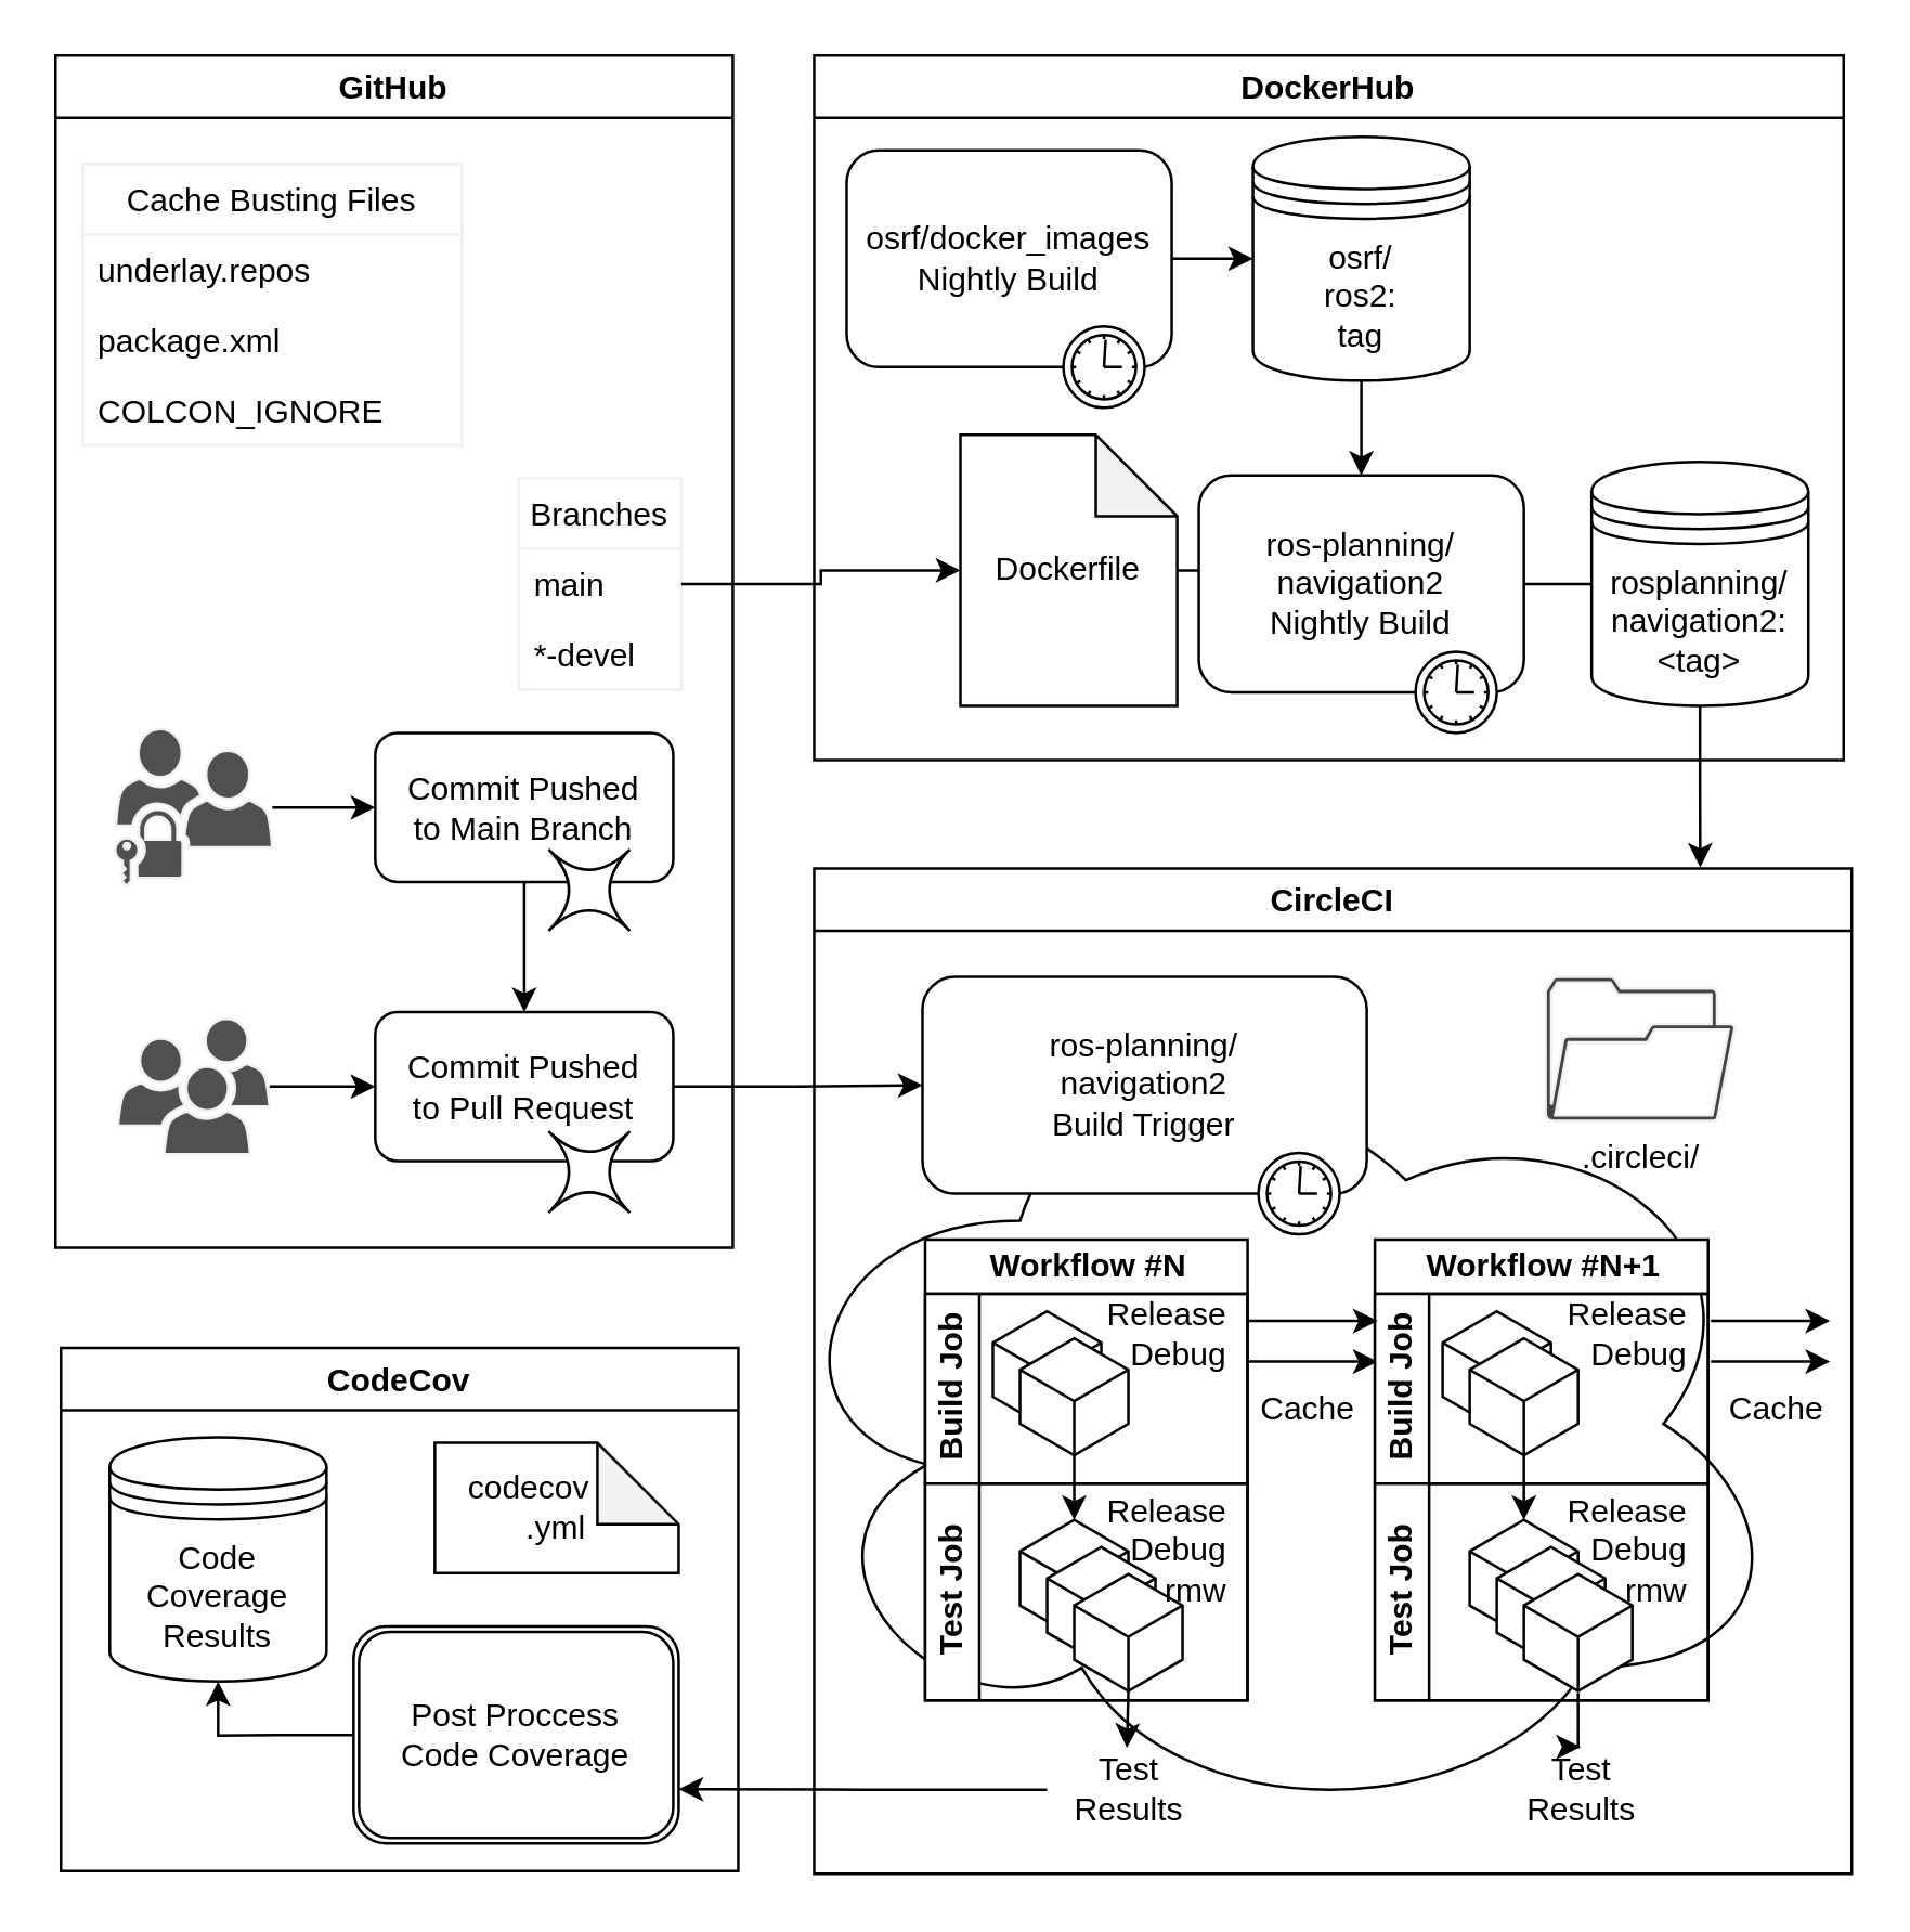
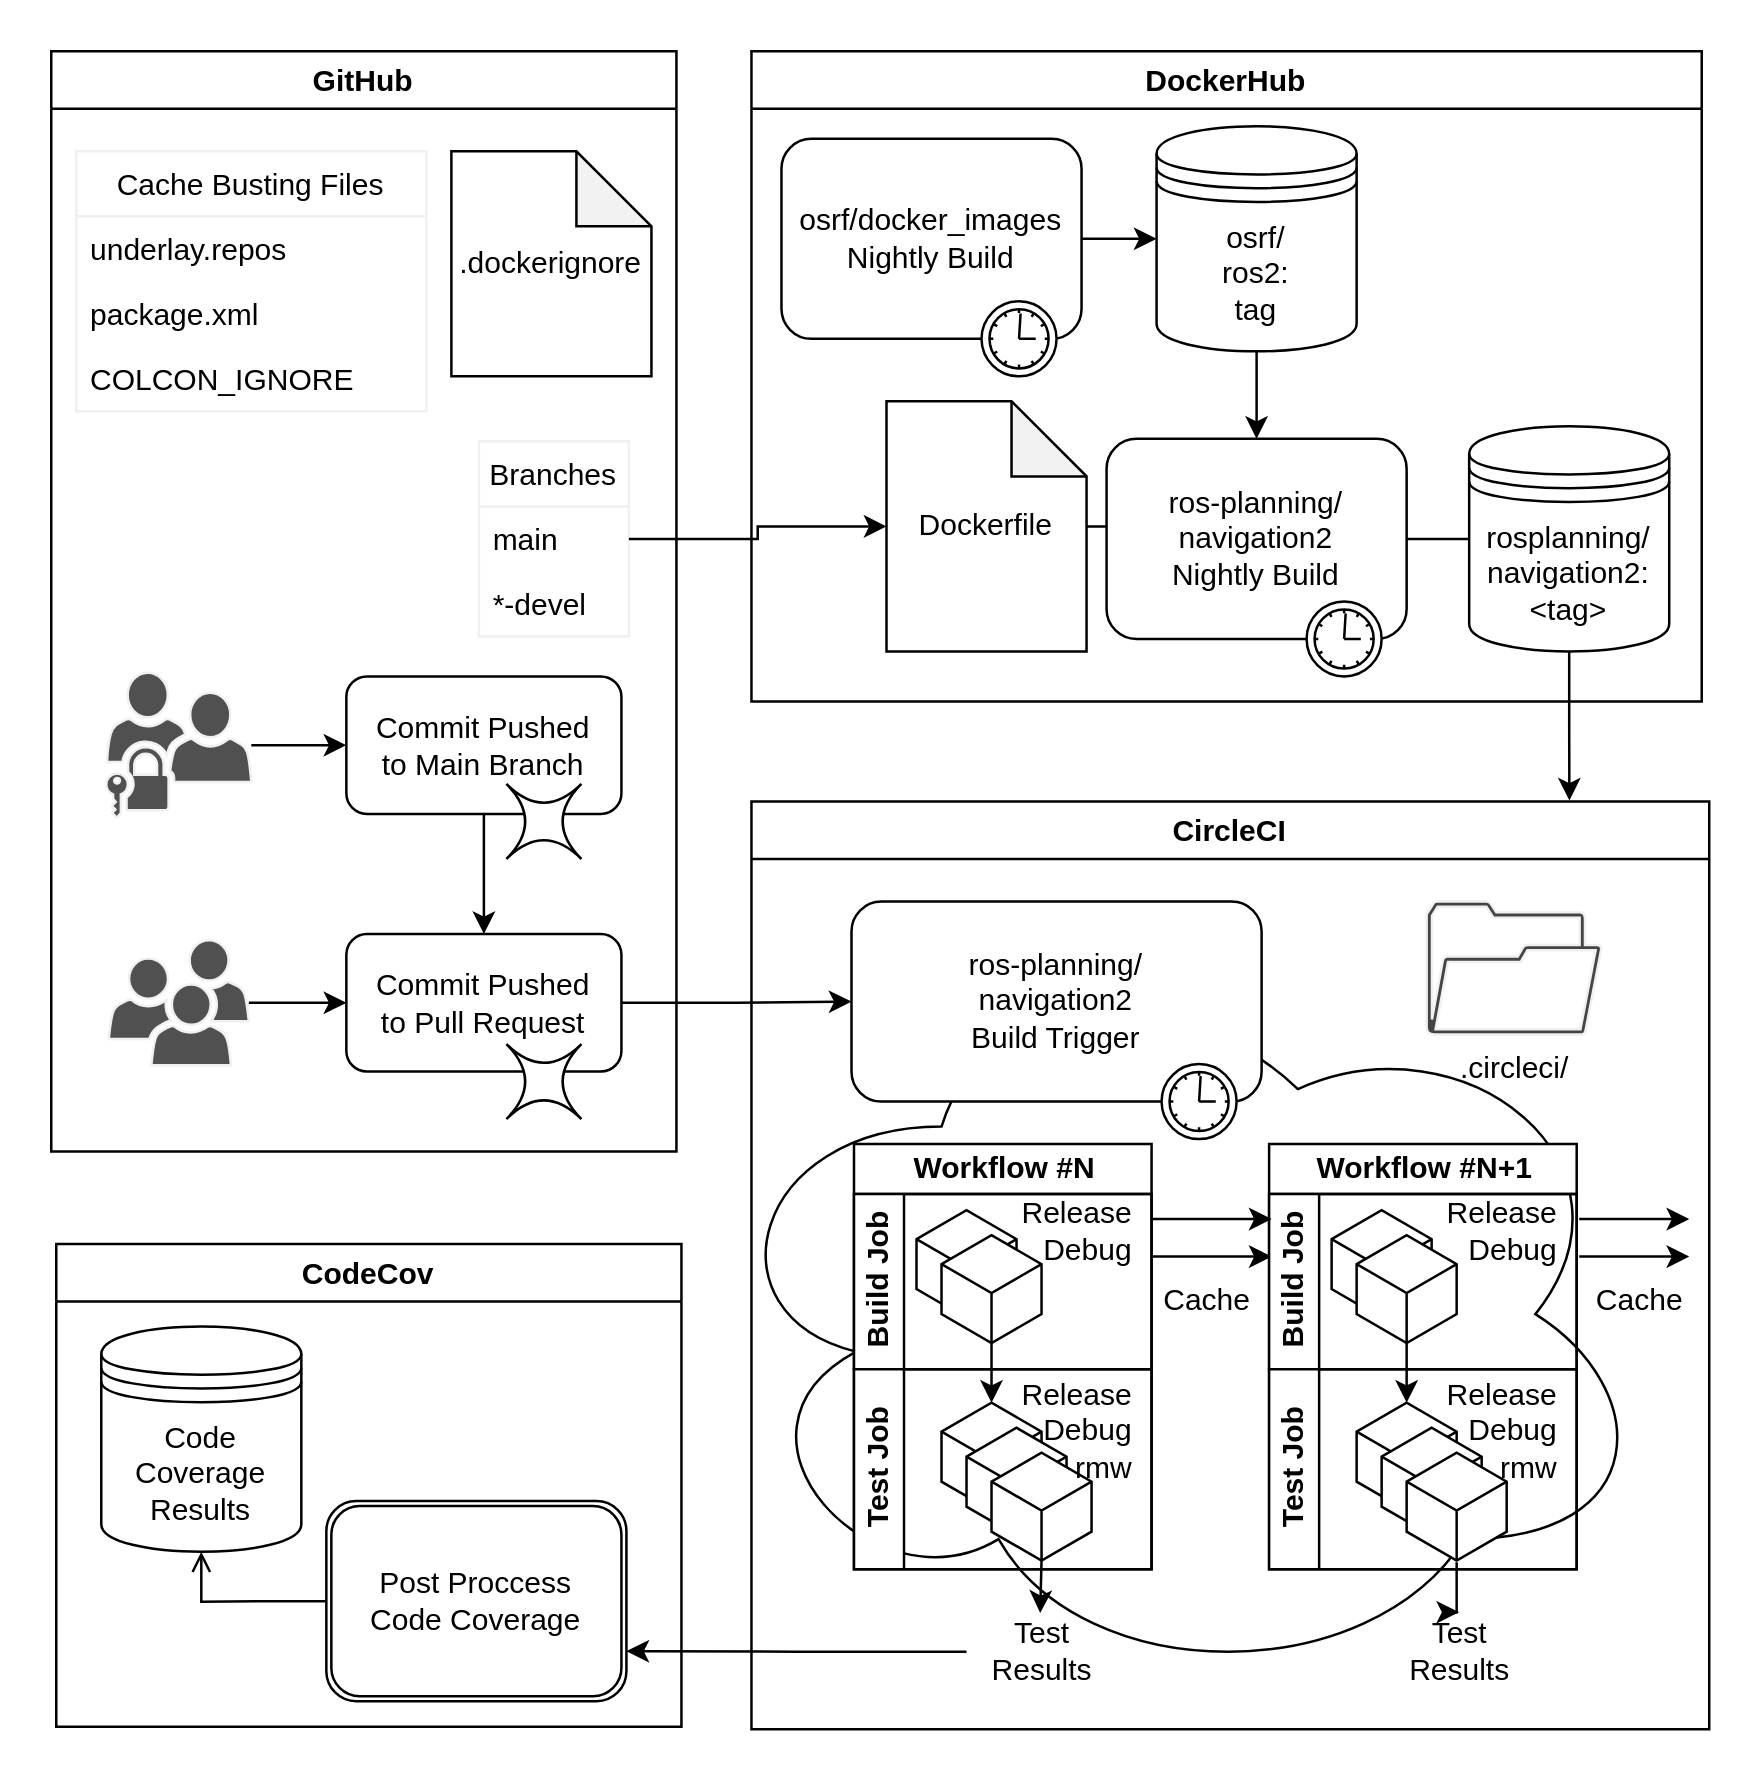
+ <mxCell id="29" value=".dockerignore" style="shape=note;whiteSpace=wrap;html=1;backgroundOutline=1;darkOpacity=0.05;" parent="15" vertex="1"><mxGeometry x="160" y="40" width="80" height="90" as="geometry" /></mxCell>
- <mxCell id="70" value="codecov&amp;nbsp; &amp;nbsp; &amp;nbsp;&amp;nbsp;&lt;br&gt;.yml" style="shape=note;whiteSpace=wrap;html=1;backgroundOutline=1;darkOpacity=0.05;" parent="67" vertex="1"><mxGeometry x="138" y="35" width="90" height="48" as="geometry" /></mxCell>
- <mxCell id="68" style="edgeStyle=orthogonalEdgeStyle;rounded=0;orthogonalLoop=1;jettySize=auto;html=1;entryX=0.5;entryY=1;entryDx=0;entryDy=0;" parent="67" source="69" target="71" edge="1"><mxGeometry relative="1" as="geometry" /></mxCell>
+ <mxCell id="68" style="edgeStyle=orthogonalEdgeStyle;rounded=0;orthogonalLoop=1;jettySize=auto;html=1;entryX=0.5;entryY=1;entryDx=0;entryDy=0;endArrow=open;" parent="67" source="69" target="71" edge="1"><mxGeometry relative="1" as="geometry" /></mxCell>
